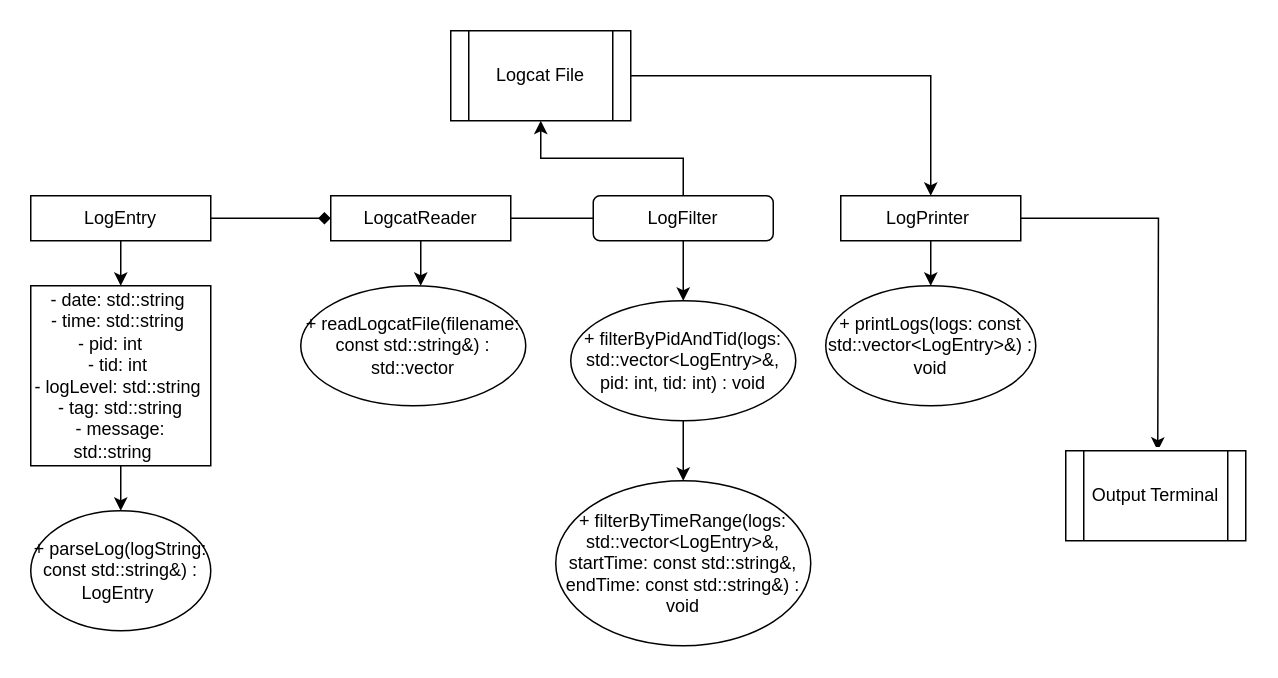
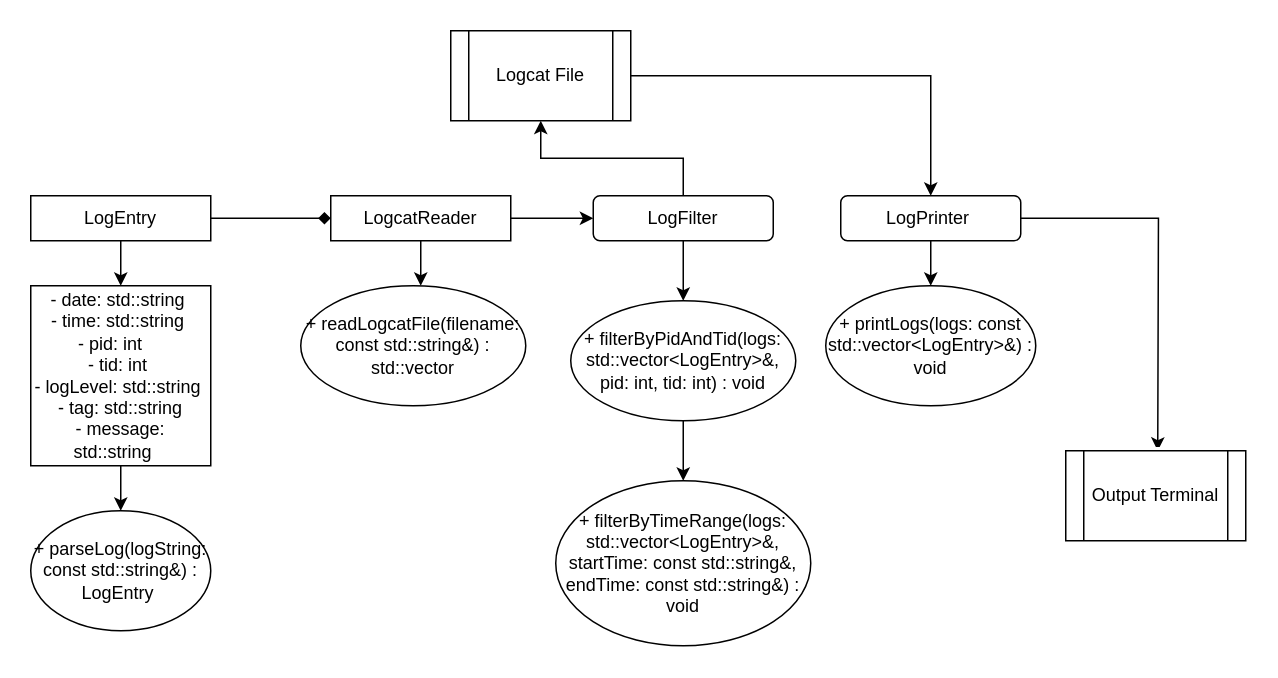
- <mxCell id="9" value="" style="edgeStyle=orthogonalEdgeStyle;rounded=0;orthogonalLoop=1;jettySize=auto;html=1;endArrow=none;" edge="1" parent="1" source="10" target="14"><mxGeometry relative="1" as="geometry" /></mxCell>
+ <mxCell id="9" value="" style="edgeStyle=orthogonalEdgeStyle;rounded=0;orthogonalLoop=1;jettySize=auto;html=1;" edge="1" parent="1" source="10" target="14"><mxGeometry relative="1" as="geometry" /></mxCell>
- <mxCell id="21" value="&amp;nbsp;LogPrinter&amp;nbsp;&amp;nbsp;" style="rounded=0;whiteSpace=wrap;html=1;" vertex="1" parent="1"><mxGeometry x="560" y="130" width="120" height="30" as="geometry" /></mxCell>
+ <mxCell id="21" value="&amp;nbsp;LogPrinter&amp;nbsp;&amp;nbsp;" style="whiteSpace=wrap;html=1;rounded=1;" vertex="1" parent="1"><mxGeometry x="560" y="130" width="120" height="30" as="geometry" /></mxCell>
